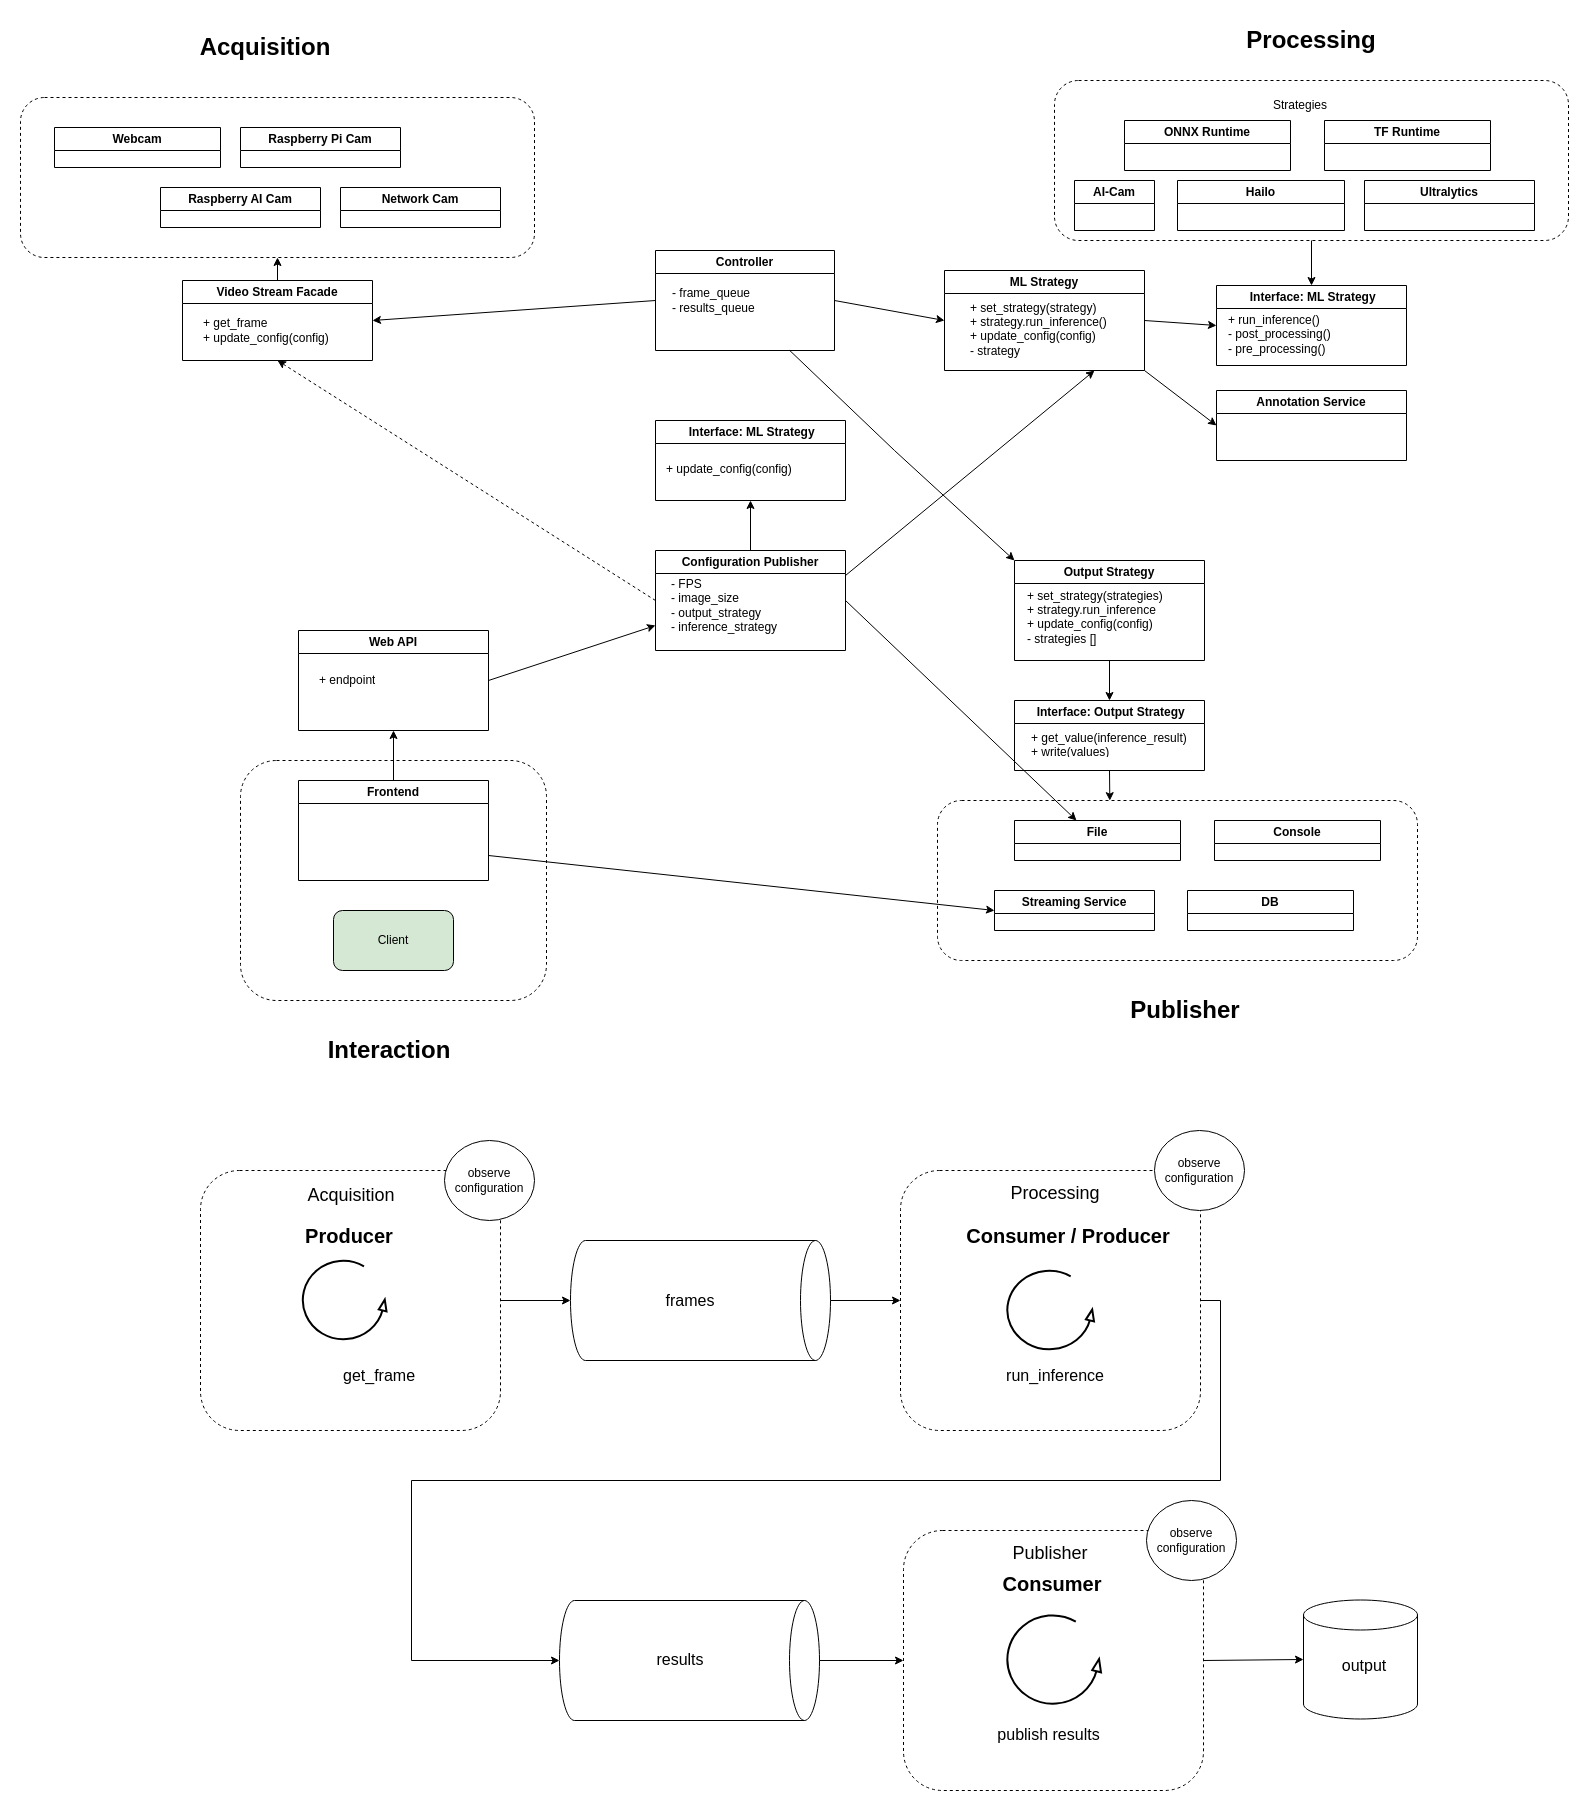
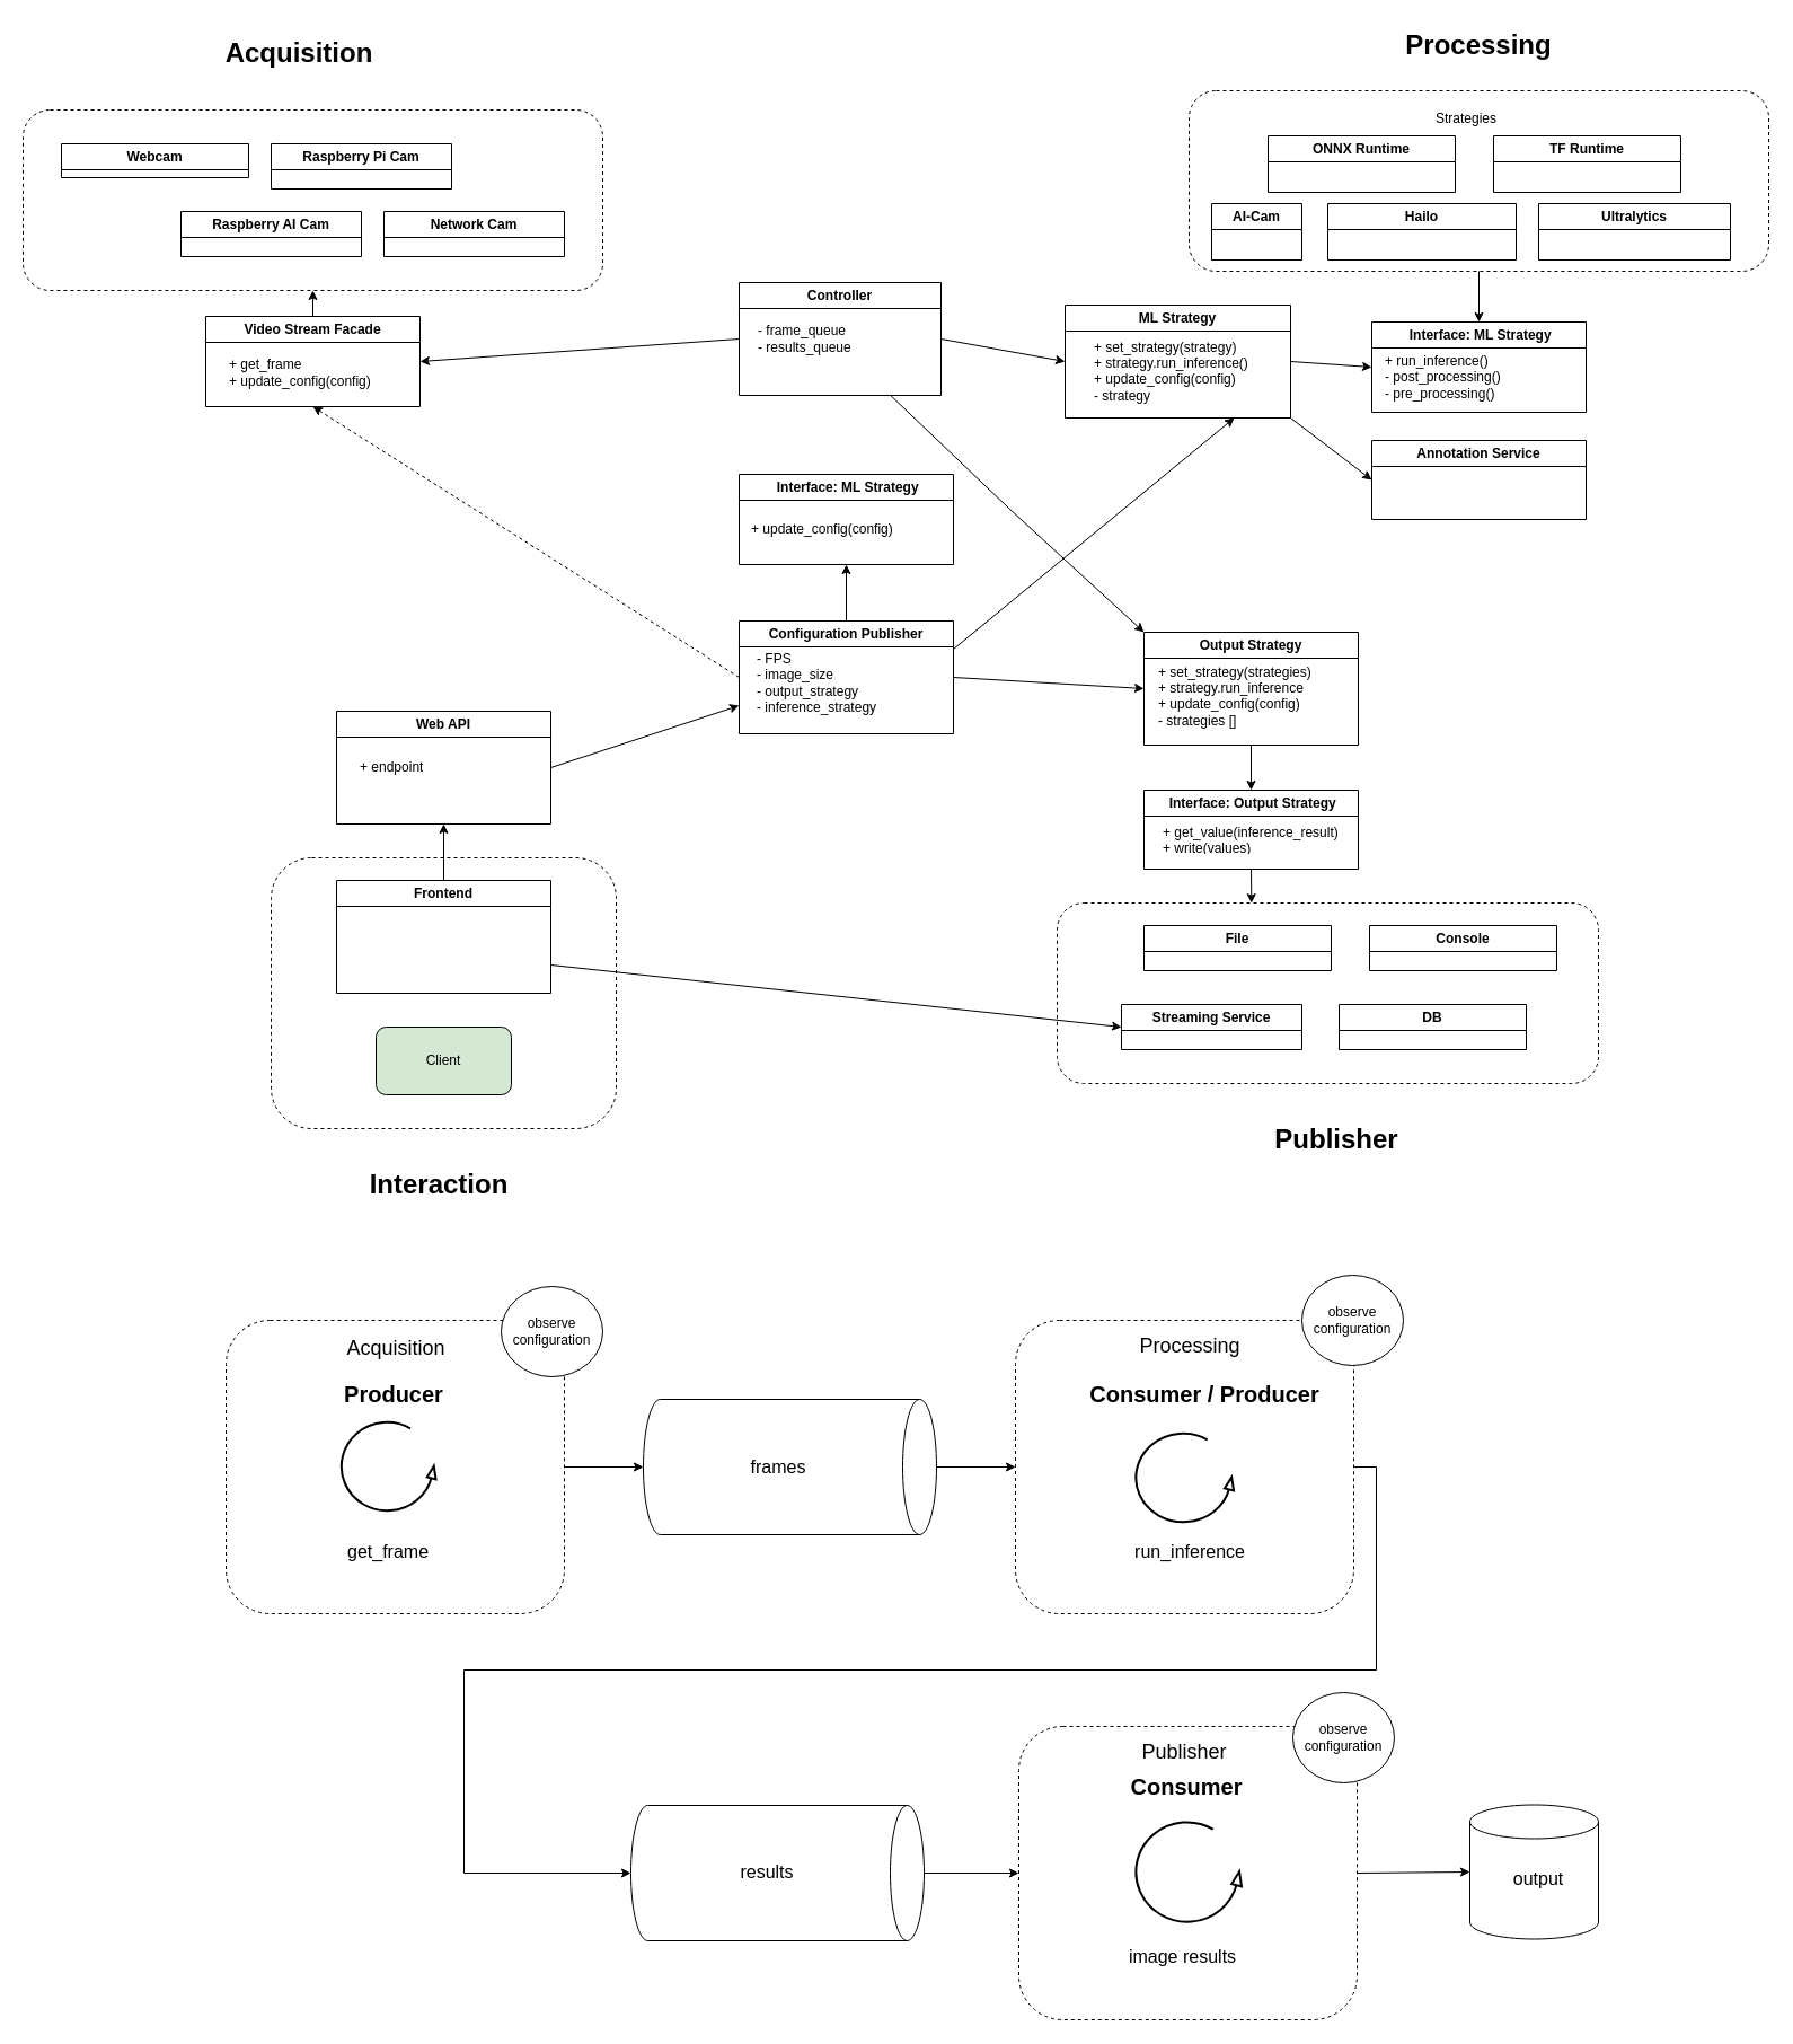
- <mxCell id="7" value="Webcam" style="swimlane;whiteSpace=wrap;html=1;" vertex="1" parent="1"><mxGeometry x="54" y="127" width="166" height="40" as="geometry" /></mxCell>
+ <mxCell id="7" value="Webcam" style="swimlane;whiteSpace=wrap;html=1;" vertex="1" parent="1"><mxGeometry x="54" y="127" width="166" height="30" as="geometry" /></mxCell>
- <mxCell id="44" value="" style="endArrow=classic;html=1;rounded=0;exitX=1;exitY=0.5;exitDx=0;exitDy=0;" edge="1" parent="1" source="29" target="23"><mxGeometry width="50" height="50" relative="1" as="geometry"><mxPoint x="604" y="530" as="sourcePoint" /><mxPoint x="1074" y="710" as="targetPoint" /></mxGeometry></mxCell>
+ <mxCell id="44" value="" style="endArrow=classic;html=1;rounded=0;exitX=1;exitY=0.5;exitDx=0;exitDy=0;entryX=0;entryY=0.5;entryDx=0;entryDy=0;" edge="1" parent="1" source="29" target="20"><mxGeometry width="50" height="50" relative="1" as="geometry"><mxPoint x="604" y="530" as="sourcePoint" /><mxPoint x="1074" y="710" as="targetPoint" /></mxGeometry></mxCell>
- <mxCell id="59" value="get_frame" style="text;html=1;align=center;verticalAlign=middle;whiteSpace=wrap;rounded=0;fontSize=16;" vertex="1" parent="1"><mxGeometry x="349" y="1360" width="60" height="30" as="geometry" /></mxCell>
+ <mxCell id="59" value="get_frame" style="text;html=1;align=center;verticalAlign=middle;whiteSpace=wrap;rounded=0;fontSize=16;" vertex="1" parent="1"><mxGeometry x="314" y="1360" width="60" height="30" as="geometry" /></mxCell>
- <mxCell id="72" value="publish results" style="text;html=1;align=center;verticalAlign=middle;whiteSpace=wrap;rounded=0;fontSize=16;" vertex="1" parent="1"><mxGeometry x="979.5" y="1718.5" width="137" height="30" as="geometry" /></mxCell>
+ <mxCell id="72" value="image results" style="text;html=1;align=center;verticalAlign=middle;whiteSpace=wrap;rounded=0;fontSize=16;" vertex="1" parent="1"><mxGeometry x="979.5" y="1718.5" width="137" height="30" as="geometry" /></mxCell>
